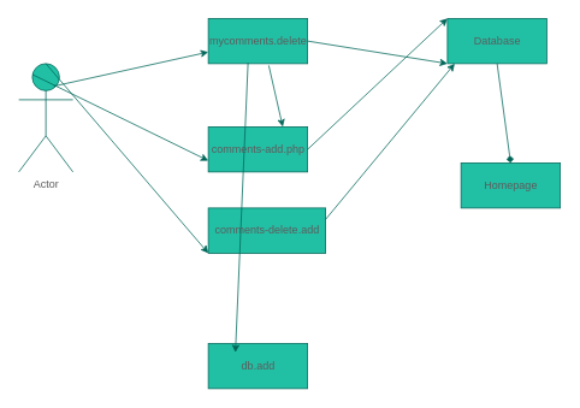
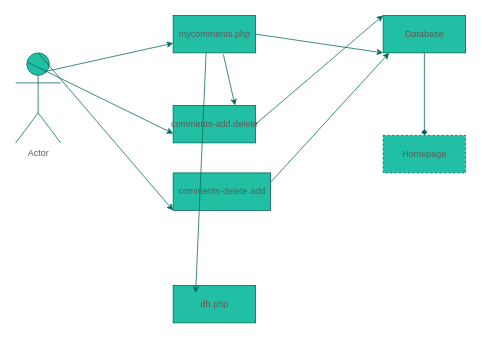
- <mxCell id="5" value="mycomments.delete" style="html=1;fillColor=#21C0A5;strokeColor=#006658;fontColor=#5C5C5C;" vertex="1" parent="1"><mxGeometry x="230" y="20" width="110" height="50" as="geometry" /></mxCell>
+ <mxCell id="5" value="mycomments.php" style="html=1;fillColor=#21C0A5;strokeColor=#006658;fontColor=#5C5C5C;" vertex="1" parent="1"><mxGeometry x="230" y="20" width="110" height="50" as="geometry" /></mxCell>
- <mxCell id="6" value="Database" style="html=1;fillColor=#21C0A5;strokeColor=#006658;fontColor=#5C5C5C;" vertex="1" parent="1"><mxGeometry x="495" y="20" width="110" height="50" as="geometry" /></mxCell>
+ <mxCell id="6" value="Database" style="html=1;fillColor=#21C0A5;strokeColor=#006658;fontColor=#5C5C5C;" vertex="1" parent="1"><mxGeometry x="510" y="20" width="110" height="50" as="geometry" /></mxCell>
- <mxCell id="3" value="comments-add.php&lt;br&gt;" style="html=1;fillColor=#21C0A5;strokeColor=#006658;fontColor=#5C5C5C;" vertex="1" parent="1"><mxGeometry x="230" y="140" width="110" height="50" as="geometry" /></mxCell>
+ <mxCell id="3" value="comments-add.delete&lt;br&gt;" style="html=1;fillColor=#21C0A5;strokeColor=#006658;fontColor=#5C5C5C;" vertex="1" parent="1"><mxGeometry x="230" y="140" width="110" height="50" as="geometry" /></mxCell>
- <mxCell id="8" value="Homepage" style="html=1;fillColor=#21C0A5;strokeColor=#006658;fontColor=#5C5C5C;" vertex="1" parent="1"><mxGeometry x="510" y="180" width="110" height="50" as="geometry" /></mxCell>
+ <mxCell id="8" value="Homepage" style="html=1;fillColor=#21C0A5;strokeColor=#006658;fontColor=#5C5C5C;dashed=1;" vertex="1" parent="1"><mxGeometry x="510" y="180" width="110" height="50" as="geometry" /></mxCell>
- <mxCell id="7" value="db.add" style="html=1;fillColor=#21C0A5;strokeColor=#006658;fontColor=#5C5C5C;" vertex="1" parent="1"><mxGeometry x="230" y="380" width="110" height="50" as="geometry" /></mxCell>
+ <mxCell id="7" value="db.php" style="html=1;fillColor=#21C0A5;strokeColor=#006658;fontColor=#5C5C5C;" vertex="1" parent="1"><mxGeometry x="230" y="380" width="110" height="50" as="geometry" /></mxCell>
